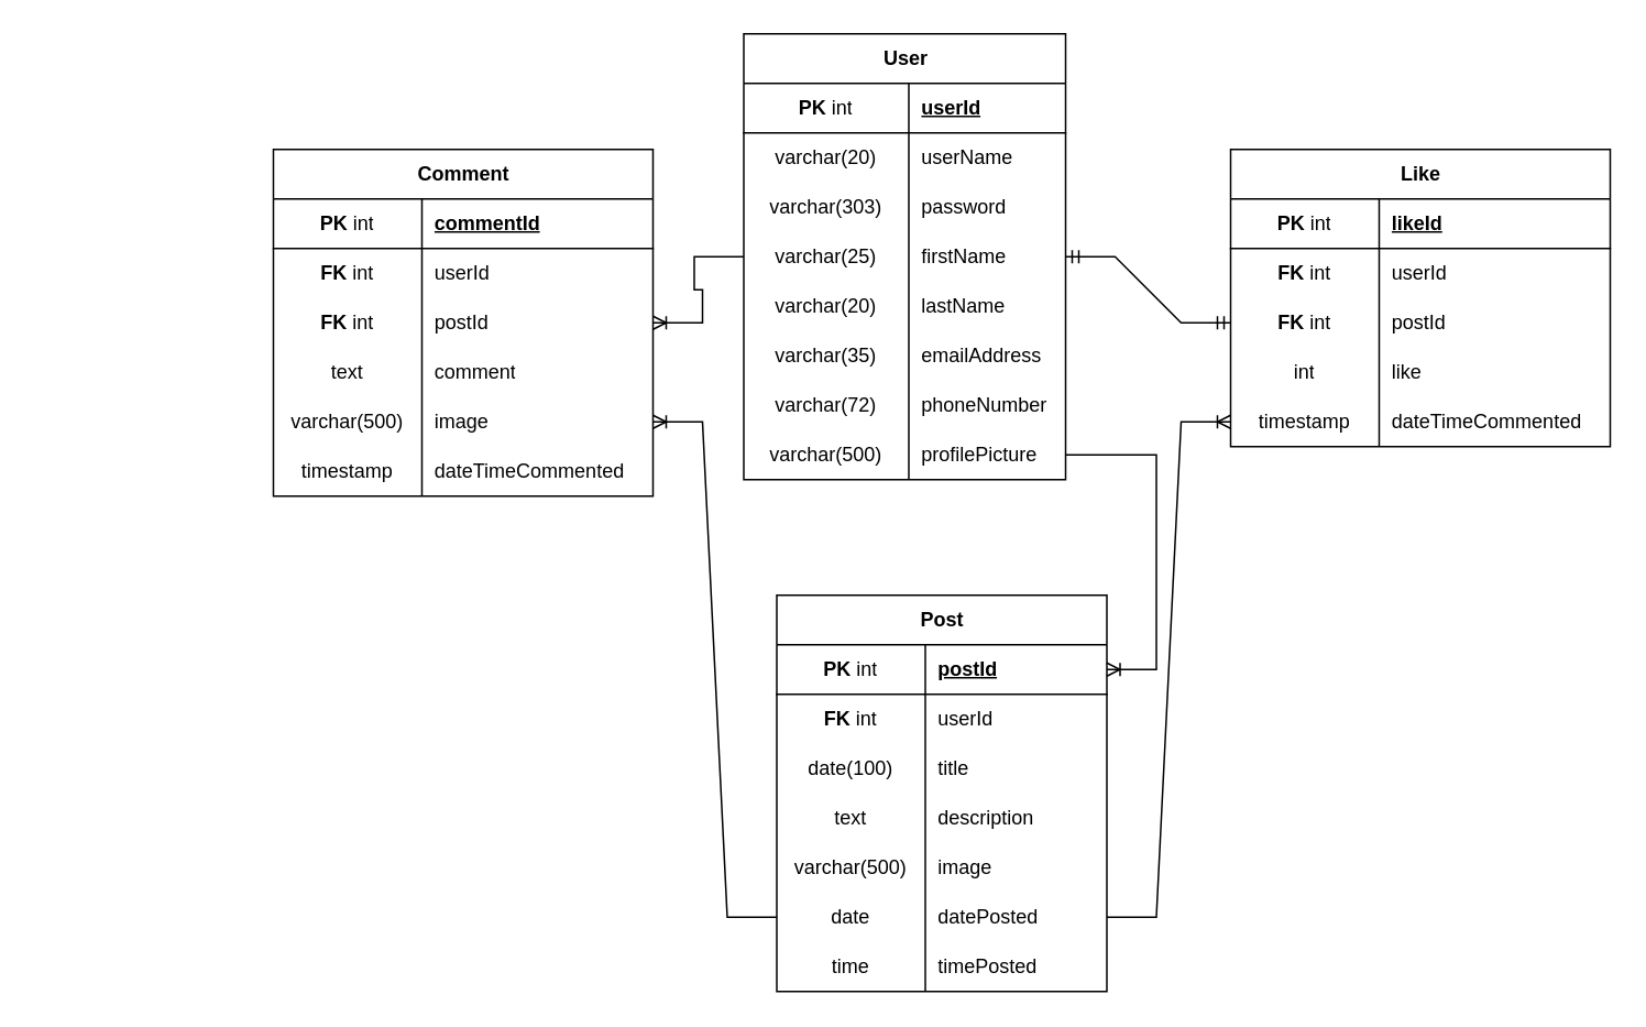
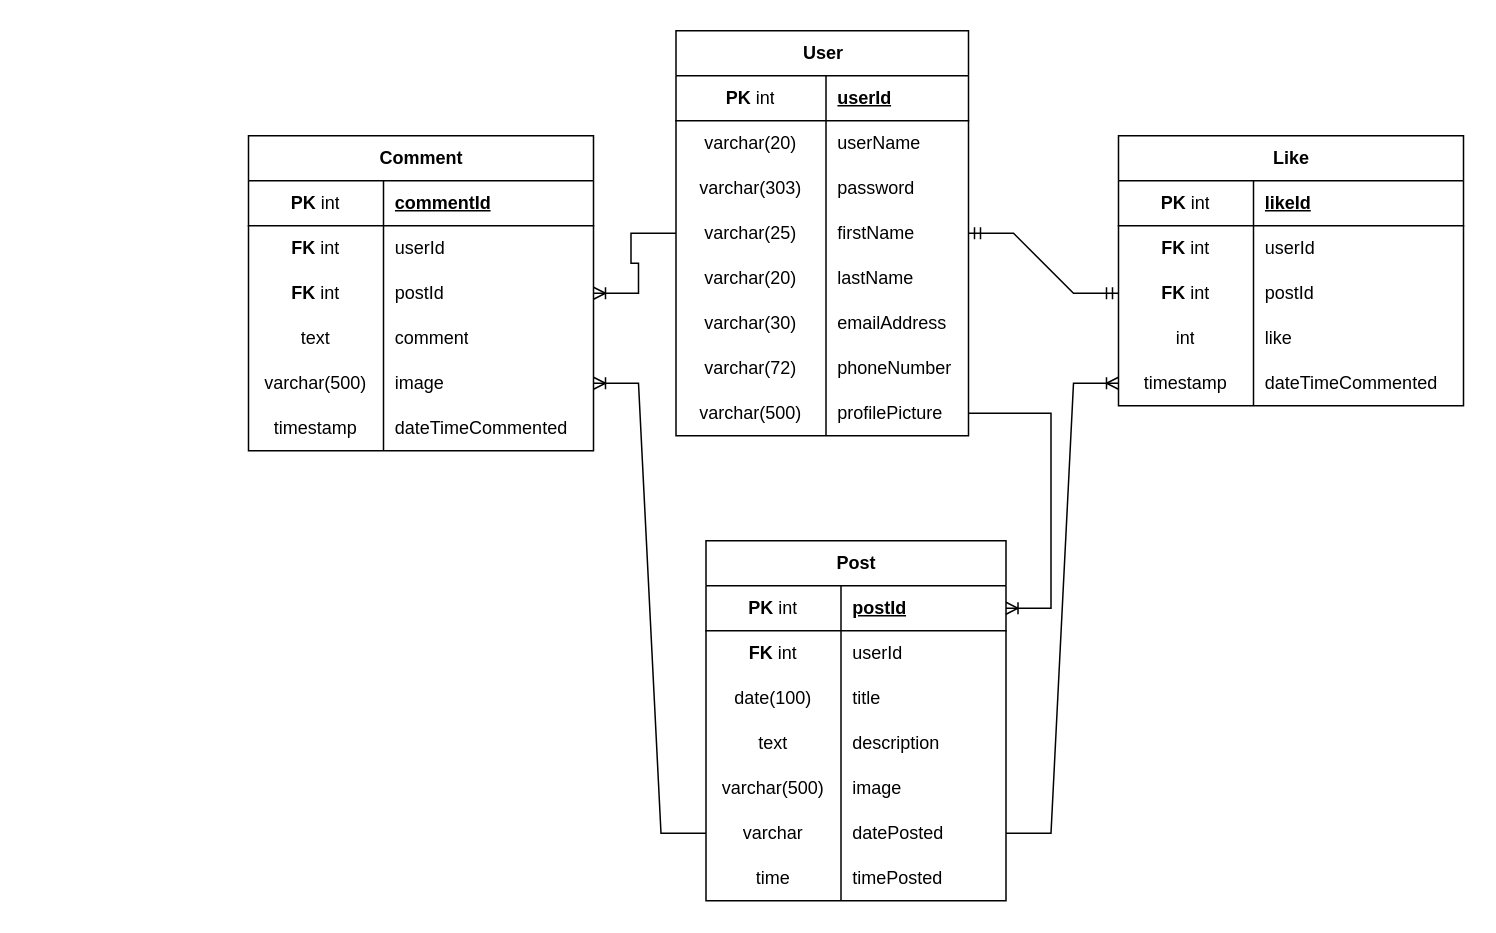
- <mxCell id="19" value="varchar(35)" style="shape=partialRectangle;connectable=0;fillColor=none;top=0;left=0;bottom=0;right=0;editable=1;overflow=hidden;whiteSpace=wrap;html=1;" vertex="1" parent="18"><mxGeometry width="100" height="30" as="geometry"><mxRectangle width="100" height="30" as="alternateBounds" /></mxGeometry></mxCell>
+ <mxCell id="19" value="varchar(30)" style="shape=partialRectangle;connectable=0;fillColor=none;top=0;left=0;bottom=0;right=0;editable=1;overflow=hidden;whiteSpace=wrap;html=1;" vertex="1" parent="18"><mxGeometry width="100" height="30" as="geometry"><mxRectangle width="100" height="30" as="alternateBounds" /></mxGeometry></mxCell>
- <mxCell id="44" value="date" style="shape=partialRectangle;connectable=0;fillColor=none;top=0;left=0;bottom=0;right=0;editable=1;overflow=hidden;whiteSpace=wrap;html=1;" vertex="1" parent="43"><mxGeometry width="90" height="30" as="geometry"><mxRectangle width="90" height="30" as="alternateBounds" /></mxGeometry></mxCell>
+ <mxCell id="44" value="varchar" style="shape=partialRectangle;connectable=0;fillColor=none;top=0;left=0;bottom=0;right=0;editable=1;overflow=hidden;whiteSpace=wrap;html=1;" vertex="1" parent="43"><mxGeometry width="90" height="30" as="geometry"><mxRectangle width="90" height="30" as="alternateBounds" /></mxGeometry></mxCell>
